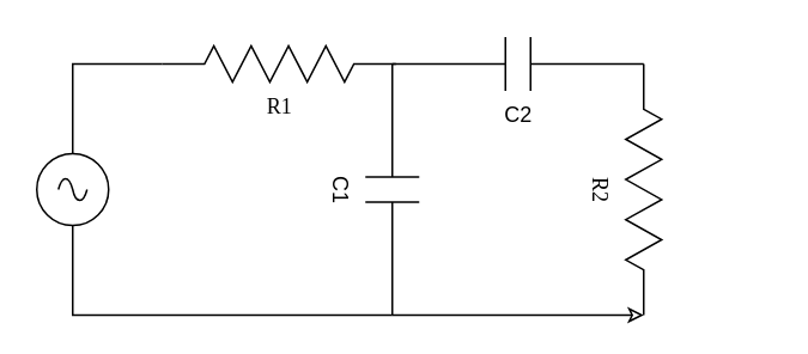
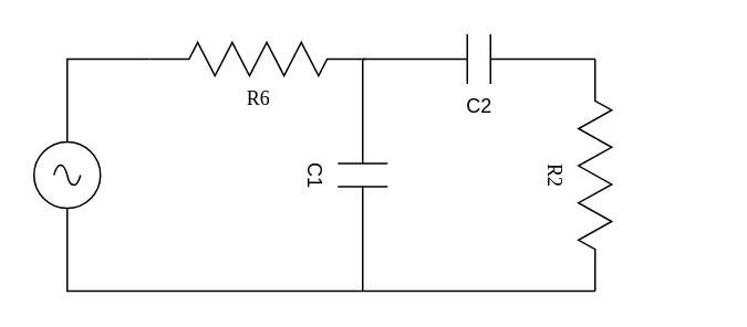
- <mxCell id="2" value="R1" style="verticalLabelPosition=bottom;shadow=0;dashed=0;align=center;html=1;verticalAlign=top;strokeWidth=1;shape=mxgraph.electrical.resistors.resistor_2;rounded=1;comic=0;labelBackgroundColor=none;fontFamily=Verdana;fontSize=12" vertex="1" parent="1"><mxGeometry x="90" y="25" width="130" height="20" as="geometry" /></mxCell>
+ <mxCell id="2" value="R6" style="verticalLabelPosition=bottom;shadow=0;dashed=0;align=center;html=1;verticalAlign=top;strokeWidth=1;shape=mxgraph.electrical.resistors.resistor_2;rounded=1;comic=0;labelBackgroundColor=none;fontFamily=Verdana;fontSize=12" vertex="1" parent="1"><mxGeometry x="90" y="25" width="130" height="20" as="geometry" /></mxCell>
- <mxCell id="4" style="edgeStyle=orthogonalEdgeStyle;rounded=0;orthogonalLoop=1;jettySize=auto;html=1;exitX=1;exitY=0.5;exitDx=0;exitDy=0;exitPerimeter=0;entryX=1;entryY=0.5;entryDx=0;entryDy=0;entryPerimeter=0;endArrow=classic;endFill=0;" edge="1" parent="1" source="5" target="3"><mxGeometry relative="1" as="geometry"><Array as="points"><mxPoint x="288" y="175" /><mxPoint x="288" y="175" /></Array></mxGeometry></mxCell>
+ <mxCell id="4" style="edgeStyle=orthogonalEdgeStyle;rounded=0;orthogonalLoop=1;jettySize=auto;html=1;exitX=1;exitY=0.5;exitDx=0;exitDy=0;exitPerimeter=0;entryX=1;entryY=0.5;entryDx=0;entryDy=0;entryPerimeter=0;endArrow=none;endFill=0;" edge="1" parent="1" source="5" target="3"><mxGeometry relative="1" as="geometry"><Array as="points"><mxPoint x="288" y="175" /><mxPoint x="288" y="175" /></Array></mxGeometry></mxCell>
